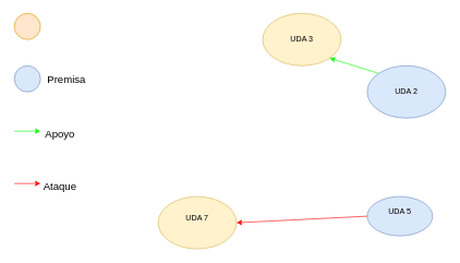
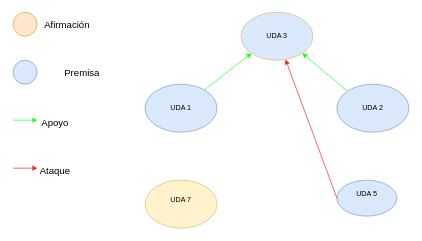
+ <mxCell id="9" value="Afirmación" style="text;strokeColor=none;fillColor=none;align=center;verticalAlign=middle;whiteSpace=wrap;rounded=0;fontSize=16;" vertex="1" parent="1"><mxGeometry x="81" y="25" width="60" height="30" as="geometry" /></mxCell>
- <mxCell id="4" value="UDA 3" style="ellipse;whiteSpace=wrap;fillColor=#fff2cc;strokeColor=#d6b656;" vertex="1" parent="1"><mxGeometry x="401" y="20" width="120" height="80" as="geometry" /></mxCell>
+ <mxCell id="4" value="UDA 3" style="ellipse;whiteSpace=wrap;fillColor=#dae8fc;strokeColor=#d6b656;" vertex="1" parent="1"><mxGeometry x="401" y="20" width="120" height="80" as="geometry" /></mxCell>
- <mxCell id="10" value="Premisa" style="text;strokeColor=none;fillColor=none;align=center;verticalAlign=middle;whiteSpace=wrap;rounded=0;fontSize=16;" vertex="1" parent="1"><mxGeometry x="71" y="105" width="60" height="30" as="geometry" /></mxCell>
+ <mxCell id="10" value="Premisa" style="text;strokeColor=none;fillColor=none;align=center;verticalAlign=middle;whiteSpace=wrap;rounded=0;fontSize=16;" vertex="1" parent="1"><mxGeometry x="106" y="105" width="60" height="30" as="geometry" /></mxCell>
+ <mxCell id="12" value="" style="endArrow=classic;rounded=0;strokeColor=#00FF00;fontSize=16;entryX=0;entryY=1;entryDx=0;entryDy=0;" edge="1" parent="1" source="2" target="4"><mxGeometry width="50" height="50" relative="1" as="geometry"><mxPoint x="341" y="155" as="sourcePoint" /><mxPoint x="391" y="105" as="targetPoint" /></mxGeometry></mxCell>
- <mxCell id="3" value="UDA 2" style="ellipse;whiteSpace=wrap;fillColor=#dae8fc;strokeColor=#6c8ebf;" vertex="1" parent="1"><mxGeometry x="561" y="100" width="120" height="80" as="geometry" /></mxCell>
+ <mxCell id="3" value="UDA 2" style="ellipse;whiteSpace=wrap;fillColor=#dae8fc;strokeColor=#6c8ebf;" vertex="1" parent="1"><mxGeometry x="561" y="140" width="120" height="80" as="geometry" /></mxCell>
+ <mxCell id="2" value="UDA 1" style="ellipse;whiteSpace=wrap;fillColor=#dae8fc;strokeColor=#6c8ebf;" vertex="1" parent="1"><mxGeometry x="241" y="140" width="120" height="80" as="geometry" /></mxCell>
- <mxCell id="11" value="" style="endArrow=classic;rounded=0;fontSize=16;exitX=0;exitY=0.5;exitDx=0;exitDy=0;entryX=1;entryY=0.5;entryDx=0;entryDy=0;strokeColor=#FF0000;" edge="1" parent="1" source="5" target="6"><mxGeometry width="50" height="50" relative="1" as="geometry"><mxPoint x="431" y="350" as="sourcePoint" /><mxPoint x="481" y="300" as="targetPoint" /></mxGeometry></mxCell>
+ <mxCell id="11" value="" style="endArrow=classic;rounded=0;fontSize=16;exitX=0;exitY=0.5;exitDx=0;exitDy=0;strokeColor=#FF0000;" edge="1" parent="1" source="5" target="4"><mxGeometry width="50" height="50" relative="1" as="geometry"><mxPoint x="431" y="350" as="sourcePoint" /><mxPoint x="481" y="300" as="targetPoint" /></mxGeometry></mxCell>
